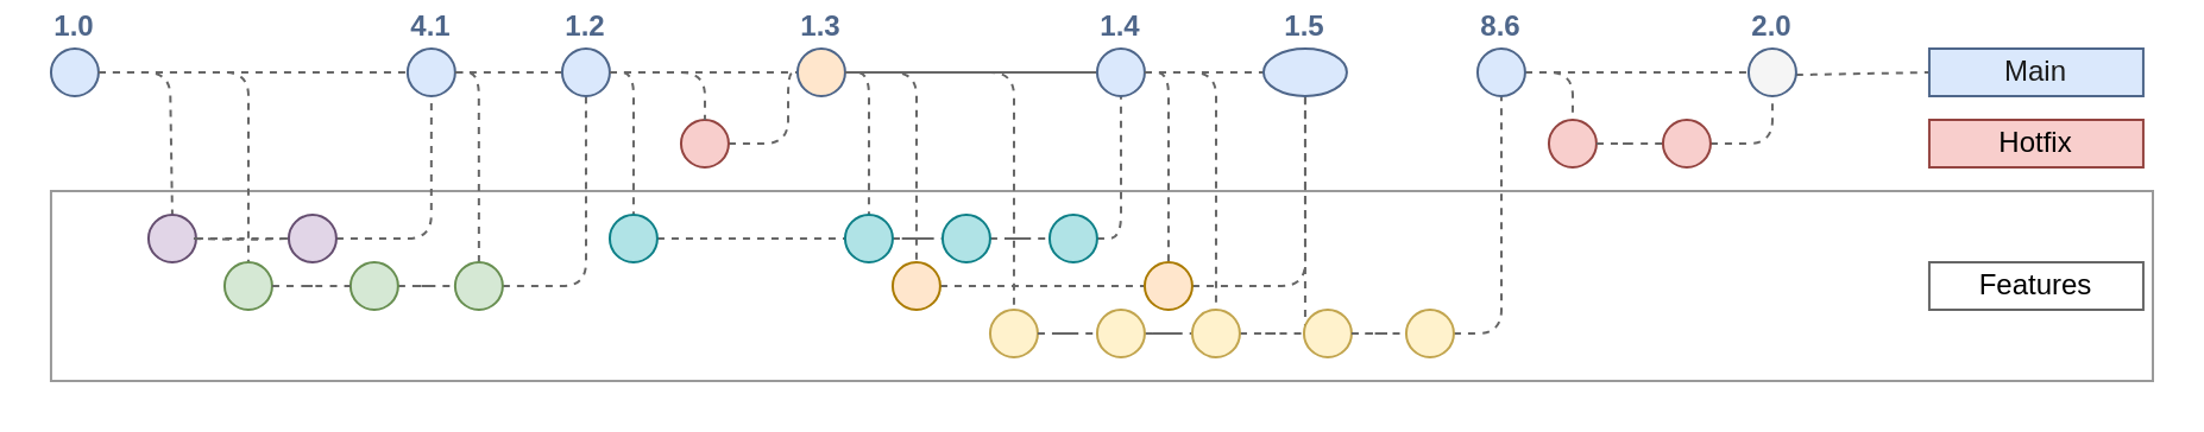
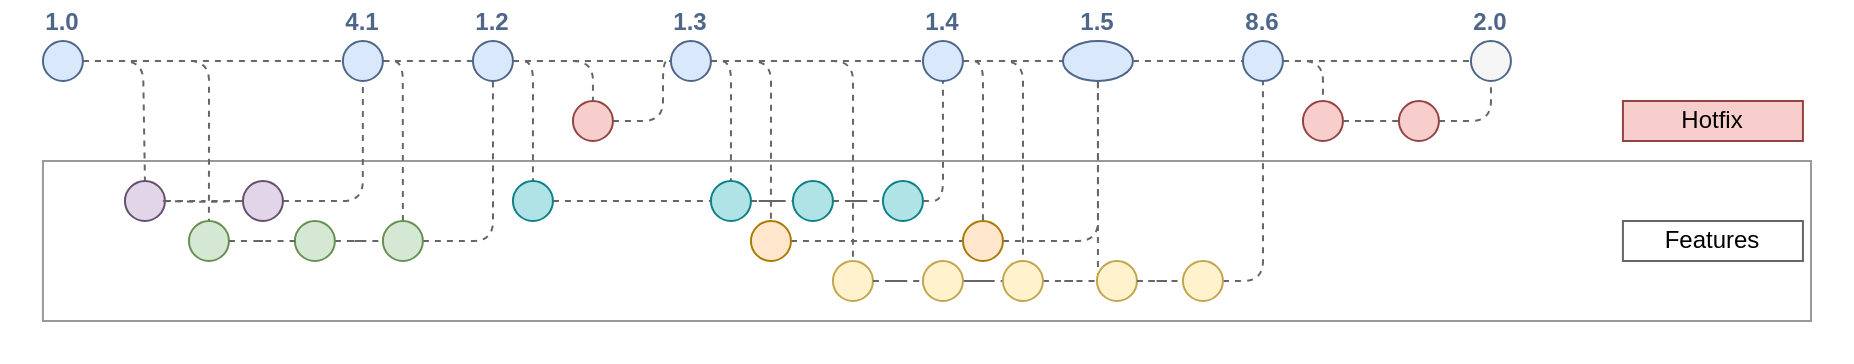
- <mxCell id="35" value="1.3" style="ellipse;whiteSpace=wrap;html=1;aspect=fixed;fillColor=#ffe6cc;strokeColor=#4E668A;fontStyle=1;labelPosition=center;verticalLabelPosition=top;align=center;verticalAlign=bottom;fontColor=#4E668A;" parent="1" vertex="1"><mxGeometry x="334.97" y="20" width="20" height="20" as="geometry" /></mxCell>
+ <mxCell id="35" value="1.3" style="ellipse;whiteSpace=wrap;html=1;aspect=fixed;fillColor=#dae8fc;strokeColor=#4E668A;fontStyle=1;labelPosition=center;verticalLabelPosition=top;align=center;verticalAlign=bottom;fontColor=#4E668A;" parent="1" vertex="1"><mxGeometry x="334.97" y="20" width="20" height="20" as="geometry" /></mxCell>
- <mxCell id="48" value="" style="endArrow=none;dashed=0;html=1;fillColor=#f5f5f5;strokeColor=#666666;startArrow=none;" parent="1" source="35" target="51" edge="1"><mxGeometry width="50" height="50" relative="1" as="geometry"><mxPoint x="354.97" y="30" as="sourcePoint" /><mxPoint x="630.97" y="30" as="targetPoint" /><Array as="points" /></mxGeometry></mxCell>
+ <mxCell id="48" value="" style="endArrow=none;dashed=1;html=1;fillColor=#f5f5f5;strokeColor=#666666;startArrow=none;" parent="1" source="35" target="51" edge="1"><mxGeometry width="50" height="50" relative="1" as="geometry"><mxPoint x="354.97" y="30" as="sourcePoint" /><mxPoint x="630.97" y="30" as="targetPoint" /><Array as="points" /></mxGeometry></mxCell>
+ <mxCell id="61" value="" style="endArrow=none;dashed=1;html=1;fillColor=#f5f5f5;strokeColor=#666666;startArrow=none;" parent="1" source="58" target="63" edge="1"><mxGeometry width="50" height="50" relative="1" as="geometry"><mxPoint x="550.97" y="30" as="sourcePoint" /><mxPoint x="630.97" y="30" as="targetPoint" /><Array as="points" /></mxGeometry></mxCell>
- <mxCell id="5" value="Main" style="text;html=1;strokeColor=#4E668A;fillColor=#dae8fc;align=center;verticalAlign=middle;whiteSpace=wrap;rounded=0;fontColor=#1A1A1A;" parent="1" vertex="1"><mxGeometry x="810.97" y="20" width="90" height="20" as="geometry" /></mxCell>
- <mxCell id="3" value="" style="endArrow=none;dashed=1;html=1;fillColor=#f5f5f5;strokeColor=#666666;" parent="1" source="13" target="5" edge="1"><mxGeometry width="50" height="50" relative="1" as="geometry"><mxPoint x="730.97" y="30" as="sourcePoint" /><mxPoint x="710.97" y="30" as="targetPoint" /></mxGeometry></mxCell>
